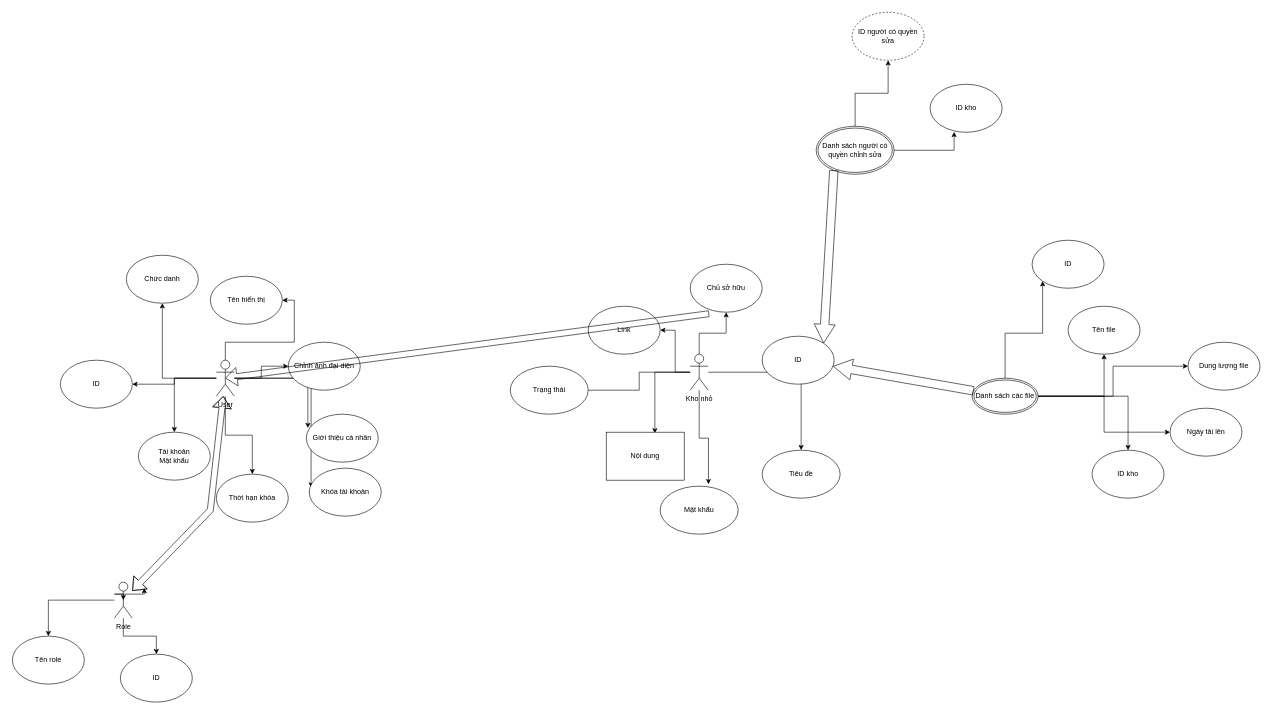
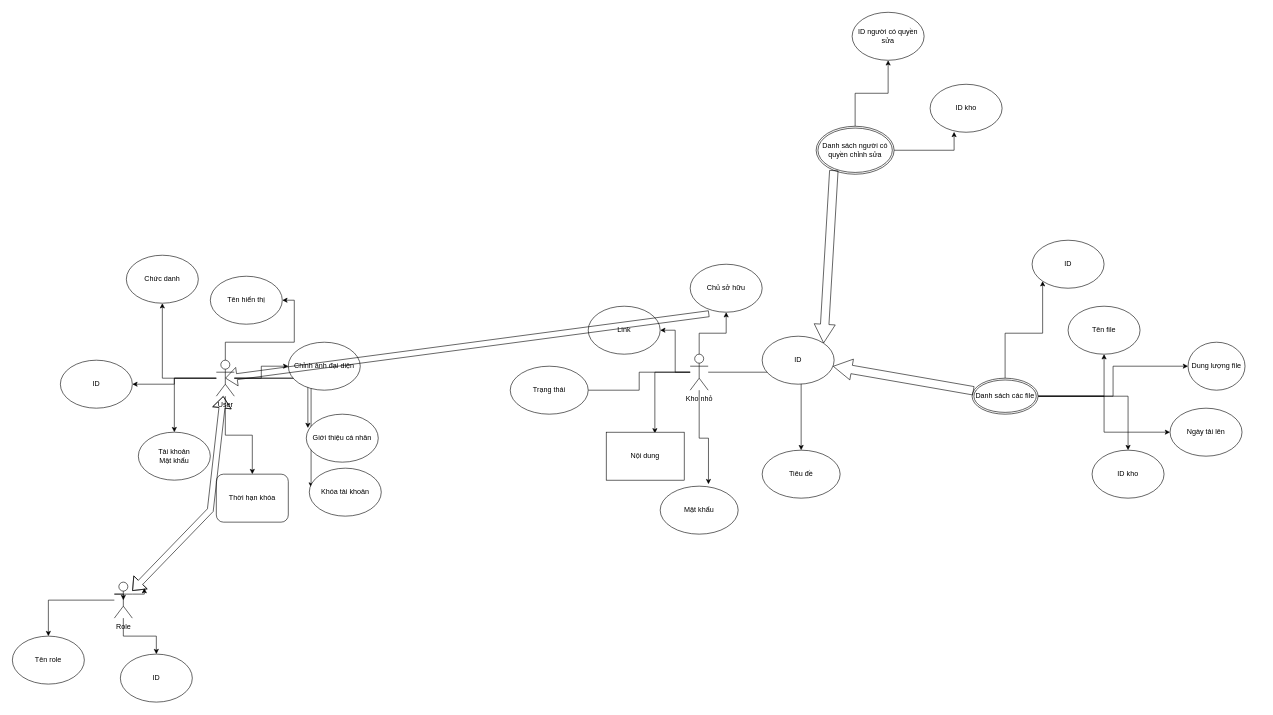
- <mxCell id="56" value="ID người có quyền sửa" style="ellipse;whiteSpace=wrap;html=1;dashed=1;" vertex="1" parent="1"><mxGeometry x="1420" y="20" width="120" height="80" as="geometry" /></mxCell>
+ <mxCell id="56" value="ID người có quyền sửa" style="ellipse;whiteSpace=wrap;html=1;" vertex="1" parent="1"><mxGeometry x="1420" y="20" width="120" height="80" as="geometry" /></mxCell>
- <mxCell id="54" value="Dung lượng file" style="ellipse;whiteSpace=wrap;html=1;" vertex="1" parent="1"><mxGeometry x="1980" y="570" width="120" height="80" as="geometry" /></mxCell>
+ <mxCell id="54" value="Dung lượng file" style="ellipse;whiteSpace=wrap;html=1;" vertex="1" parent="1"><mxGeometry x="1980" y="570" width="95" height="80" as="geometry" /></mxCell>
- <mxCell id="13" value="Thời hạn khóa" style="ellipse;whiteSpace=wrap;html=1;" parent="1" vertex="1"><mxGeometry x="360" y="790" width="120" height="80" as="geometry" /></mxCell>
+ <mxCell id="13" value="Thời hạn khóa" style="whiteSpace=wrap;html=1;rounded=1;" parent="1" vertex="1"><mxGeometry x="360" y="790" width="120" height="80" as="geometry" /></mxCell>
